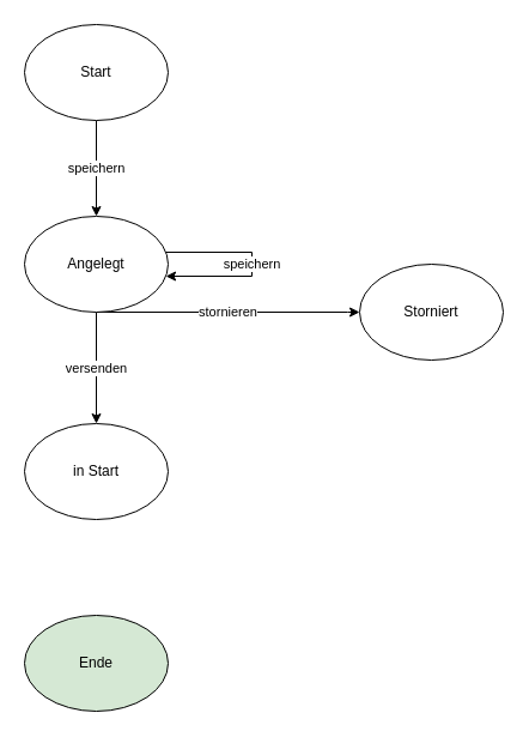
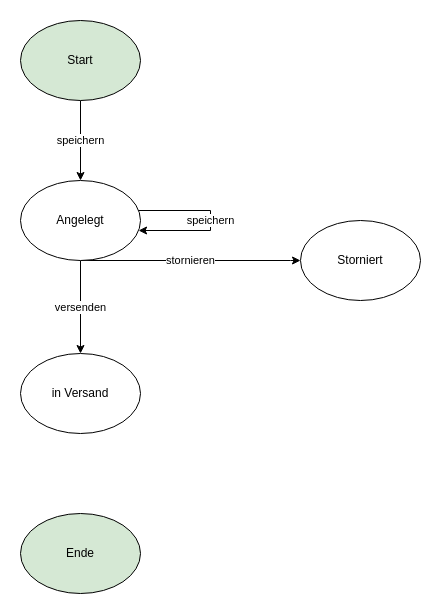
- <mxCell id="3" value="Start" style="ellipse;whiteSpace=wrap;html=1;" parent="1" vertex="1"><mxGeometry x="20" y="20" width="120" height="80" as="geometry" /></mxCell>
+ <mxCell id="3" value="Start" style="ellipse;whiteSpace=wrap;html=1;fillColor=#d5e8d4;" parent="1" vertex="1"><mxGeometry x="20" y="20" width="120" height="80" as="geometry" /></mxCell>
- <mxCell id="9" value="in Start" style="ellipse;whiteSpace=wrap;html=1;direction=west;" parent="1" vertex="1"><mxGeometry x="20" y="353" width="120" height="80" as="geometry" /></mxCell>
+ <mxCell id="9" value="in Versand" style="ellipse;whiteSpace=wrap;html=1;direction=west;" parent="1" vertex="1"><mxGeometry x="20" y="353" width="120" height="80" as="geometry" /></mxCell>
